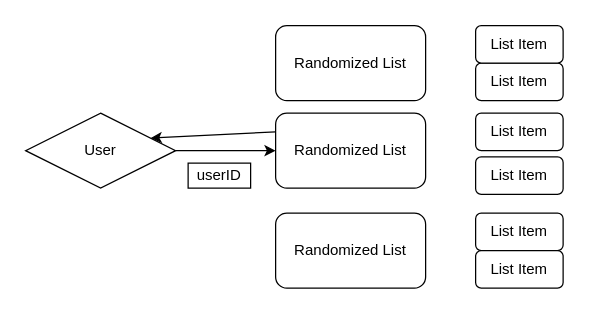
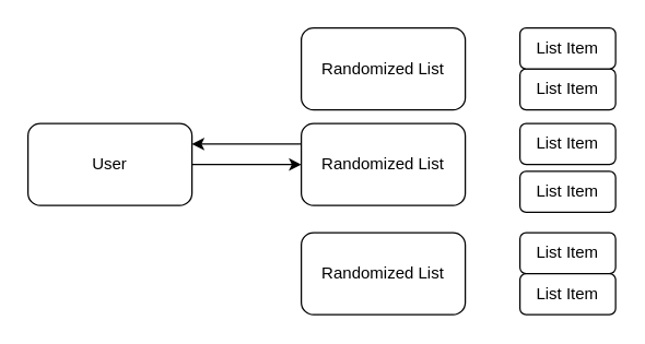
- <mxCell id="3" value="User" style="rhombus;whiteSpace=wrap;html=1;" vertex="1" parent="1"><mxGeometry x="20" y="90" width="120" height="60" as="geometry" /></mxCell>
+ <mxCell id="3" value="User" style="rounded=1;whiteSpace=wrap;html=1;" vertex="1" parent="1"><mxGeometry x="20" y="90" width="120" height="60" as="geometry" /></mxCell>
- <mxCell id="6" value="userID" style="rounded=0;whiteSpace=wrap;html=1;" vertex="1" parent="1"><mxGeometry x="150" y="130" width="50" height="20" as="geometry" /></mxCell>
